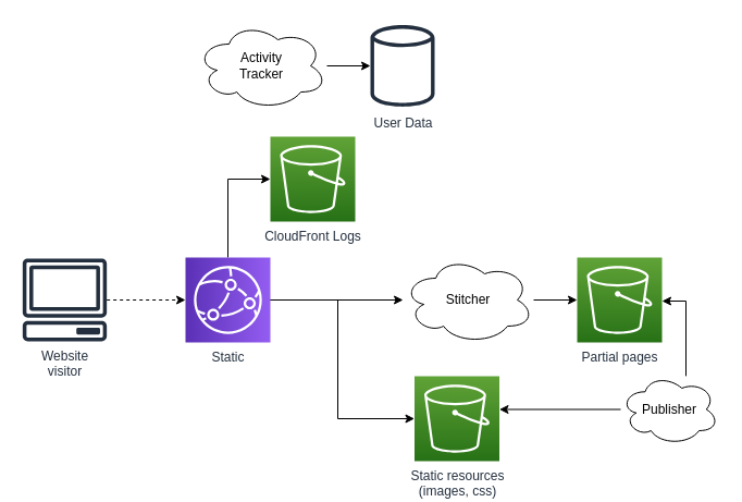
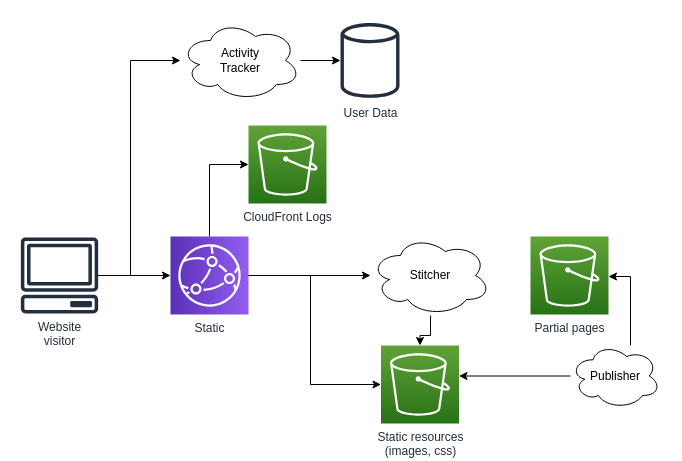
+ <mxCell id="13" value="" style="edgeStyle=orthogonalEdgeStyle;rounded=0;orthogonalLoop=1;jettySize=auto;html=1;" parent="1" source="14" target="11" edge="1"><mxGeometry relative="1" as="geometry"><Array as="points"><mxPoint x="130" y="275" /><mxPoint x="130" y="60" /></Array></mxGeometry></mxCell>
- <mxCell id="12" value="" style="edgeStyle=orthogonalEdgeStyle;rounded=0;orthogonalLoop=1;jettySize=auto;html=1;dashed=1;" parent="1" source="14" target="4" edge="1"><mxGeometry relative="1" as="geometry" /></mxCell>
+ <mxCell id="12" value="" style="edgeStyle=orthogonalEdgeStyle;rounded=0;orthogonalLoop=1;jettySize=auto;html=1;" parent="1" source="14" target="4" edge="1"><mxGeometry relative="1" as="geometry" /></mxCell>
- <mxCell id="17" value="" style="edgeStyle=orthogonalEdgeStyle;rounded=0;orthogonalLoop=1;jettySize=auto;html=1;" parent="1" source="18" target="16" edge="1"><mxGeometry relative="1" as="geometry" /></mxCell>
+ <mxCell id="17" value="" style="edgeStyle=orthogonalEdgeStyle;rounded=0;orthogonalLoop=1;jettySize=auto;html=1;" parent="1" source="18" target="5" edge="1"><mxGeometry relative="1" as="geometry" /></mxCell>
